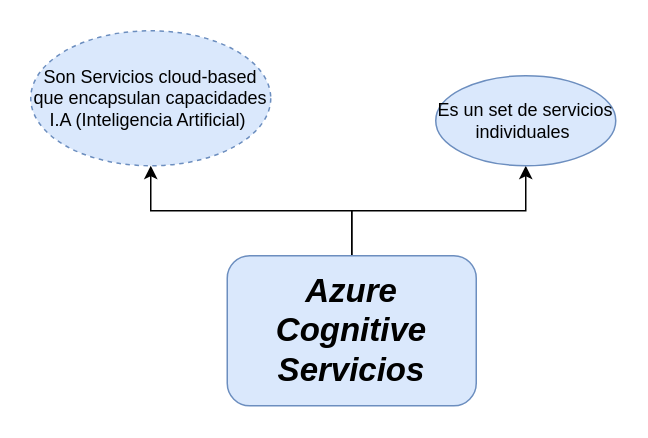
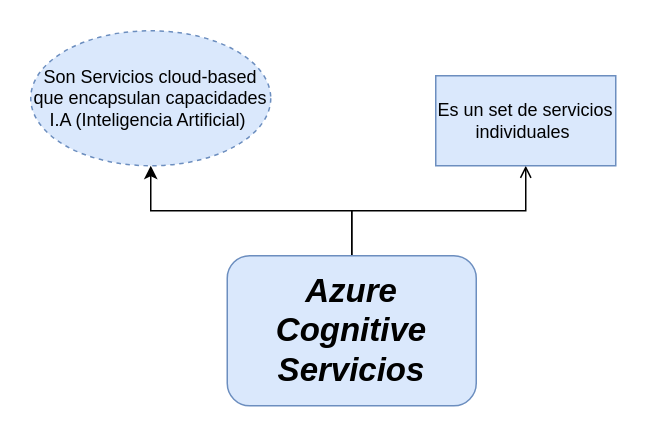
- <mxCell id="6" value="Es un set de servicios individuales&amp;nbsp;" style="ellipse;whiteSpace=wrap;html=1;rounded=1;strokeColor=#6c8ebf;fillColor=#dae8fc;" vertex="1" parent="1"><mxGeometry x="290" y="50" width="120" height="60" as="geometry" /></mxCell>
+ <mxCell id="6" value="Es un set de servicios individuales&amp;nbsp;" style="whiteSpace=wrap;html=1;strokeColor=#6c8ebf;fillColor=#dae8fc;rounded=0;" vertex="1" parent="1"><mxGeometry x="290" y="50" width="120" height="60" as="geometry" /></mxCell>
- <mxCell id="3" value="" style="edgeStyle=orthogonalEdgeStyle;rounded=0;orthogonalLoop=1;jettySize=auto;html=1;fontSize=22;" edge="1" parent="1" source="4" target="6"><mxGeometry relative="1" as="geometry" /></mxCell>
+ <mxCell id="3" value="" style="edgeStyle=orthogonalEdgeStyle;rounded=0;orthogonalLoop=1;jettySize=auto;html=1;fontSize=22;endArrow=open;" edge="1" parent="1" source="4" target="6"><mxGeometry relative="1" as="geometry" /></mxCell>
